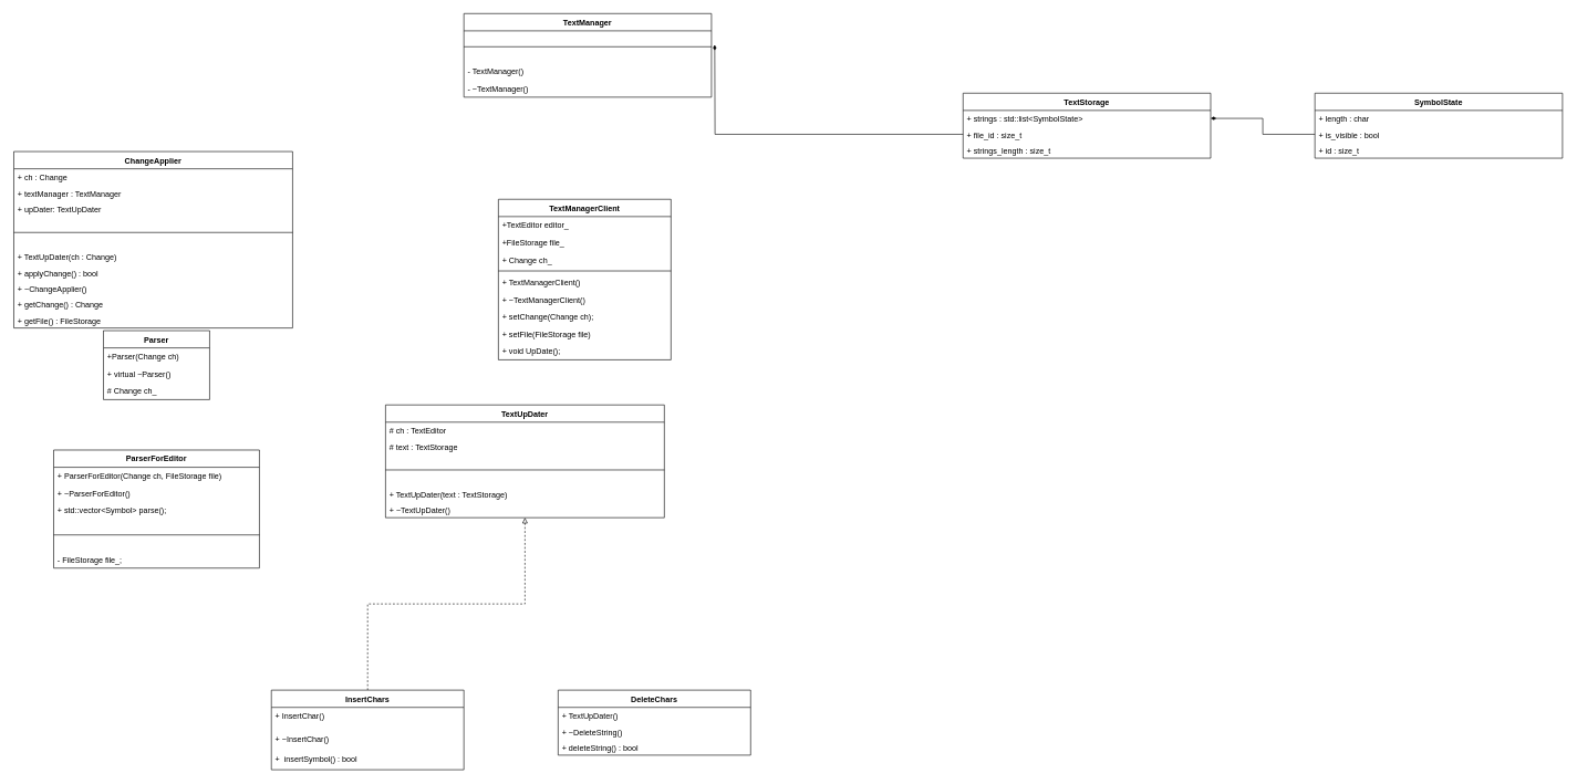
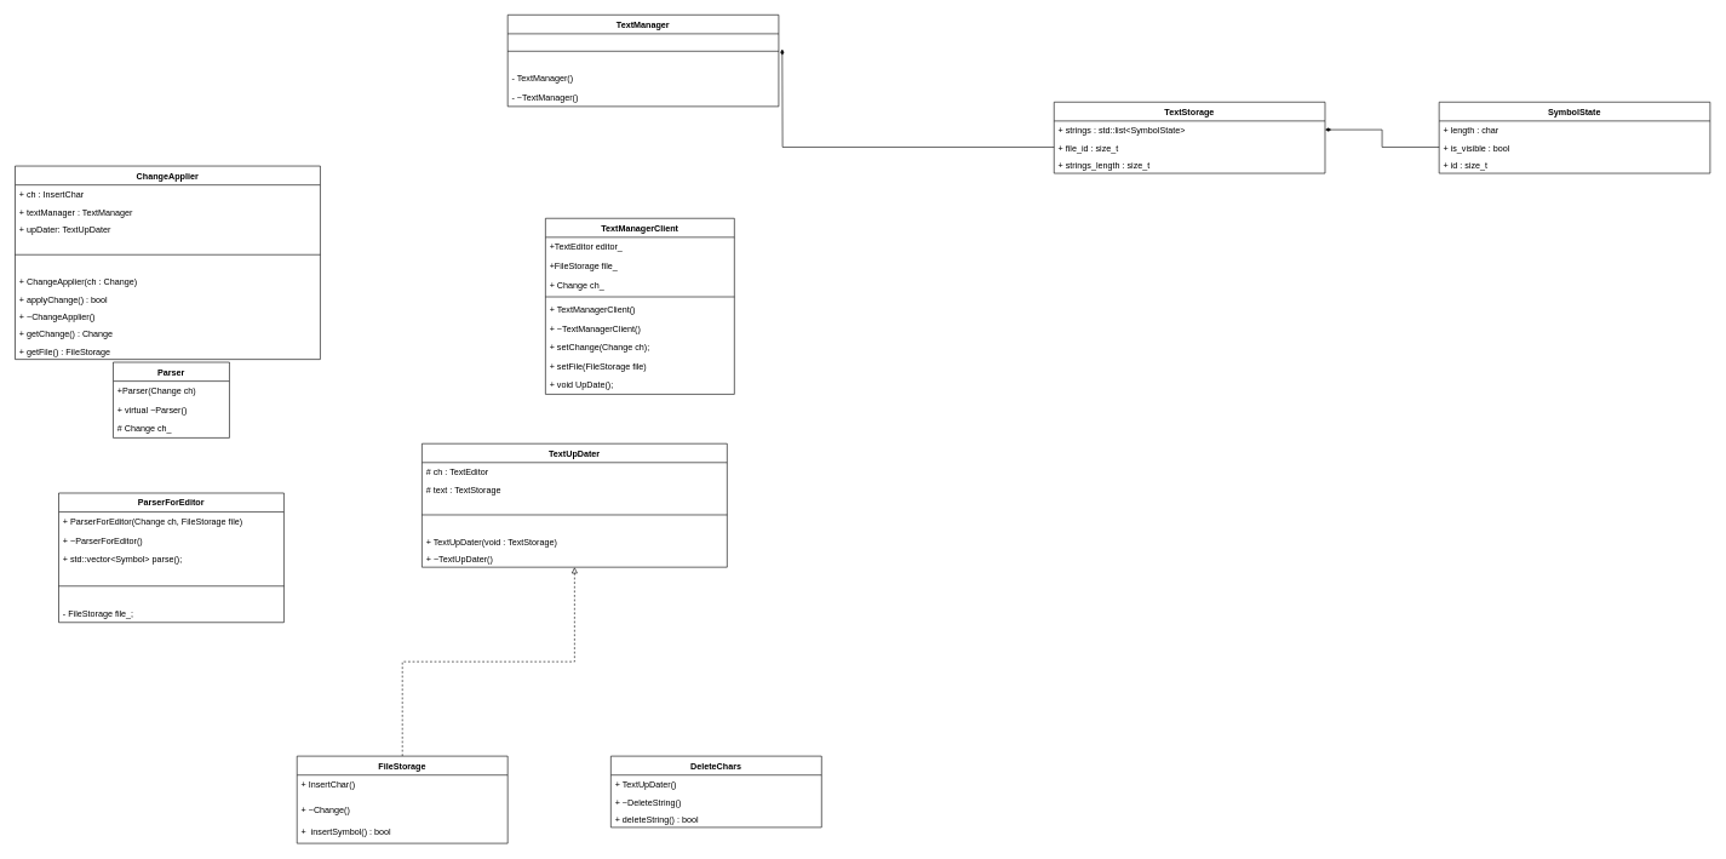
- <mxCell id="38" value="+ ch : Change" style="text;strokeColor=none;fillColor=none;align=left;verticalAlign=top;spacingLeft=4;spacingRight=4;overflow=hidden;rotatable=0;points=[[0,0.5],[1,0.5]];portConstraint=eastwest;" vertex="1" parent="37"><mxGeometry y="26" width="420" height="24" as="geometry" /></mxCell>
+ <mxCell id="38" value="+ ch : InsertChar" style="text;strokeColor=none;fillColor=none;align=left;verticalAlign=top;spacingLeft=4;spacingRight=4;overflow=hidden;rotatable=0;points=[[0,0.5],[1,0.5]];portConstraint=eastwest;" vertex="1" parent="37"><mxGeometry y="26" width="420" height="24" as="geometry" /></mxCell>
- <mxCell id="42" value="+ TextUpDater(ch : Change)" style="text;strokeColor=none;fillColor=none;align=left;verticalAlign=top;spacingLeft=4;spacingRight=4;overflow=hidden;rotatable=0;points=[[0,0.5],[1,0.5]];portConstraint=eastwest;" vertex="1" parent="37"><mxGeometry y="146" width="420" height="24" as="geometry" /></mxCell>
+ <mxCell id="42" value="+ ChangeApplier(ch : Change)" style="text;strokeColor=none;fillColor=none;align=left;verticalAlign=top;spacingLeft=4;spacingRight=4;overflow=hidden;rotatable=0;points=[[0,0.5],[1,0.5]];portConstraint=eastwest;" vertex="1" parent="37"><mxGeometry y="146" width="420" height="24" as="geometry" /></mxCell>
- <mxCell id="15" value="+ TextUpDater(text : TextStorage)" style="text;strokeColor=none;fillColor=none;align=left;verticalAlign=top;spacingLeft=4;spacingRight=4;overflow=hidden;rotatable=0;points=[[0,0.5],[1,0.5]];portConstraint=eastwest;" vertex="1" parent="11"><mxGeometry y="122" width="420" height="24" as="geometry" /></mxCell>
+ <mxCell id="15" value="+ TextUpDater(void : TextStorage)" style="text;strokeColor=none;fillColor=none;align=left;verticalAlign=top;spacingLeft=4;spacingRight=4;overflow=hidden;rotatable=0;points=[[0,0.5],[1,0.5]];portConstraint=eastwest;" vertex="1" parent="11"><mxGeometry y="122" width="420" height="24" as="geometry" /></mxCell>
- <mxCell id="3" value="InsertChars" style="swimlane;fontStyle=1;align=center;verticalAlign=top;childLayout=stackLayout;horizontal=1;startSize=26;horizontalStack=0;resizeParent=1;resizeParentMax=0;resizeLast=0;collapsible=1;marginBottom=0;" vertex="1" parent="1"><mxGeometry x="408" y="1040" width="290" height="120" as="geometry" /></mxCell>
+ <mxCell id="3" value="FileStorage" style="swimlane;fontStyle=1;align=center;verticalAlign=top;childLayout=stackLayout;horizontal=1;startSize=26;horizontalStack=0;resizeParent=1;resizeParentMax=0;resizeLast=0;collapsible=1;marginBottom=0;" vertex="1" parent="1"><mxGeometry x="408" y="1040" width="290" height="120" as="geometry" /></mxCell>
- <mxCell id="5" value="+ ~InsertChar()" style="text;strokeColor=none;fillColor=none;align=left;verticalAlign=top;spacingLeft=4;spacingRight=4;overflow=hidden;rotatable=0;points=[[0,0.5],[1,0.5]];portConstraint=eastwest;" vertex="1" parent="3"><mxGeometry y="60" width="290" height="30" as="geometry" /></mxCell>
+ <mxCell id="5" value="+ ~Change()" style="text;strokeColor=none;fillColor=none;align=left;verticalAlign=top;spacingLeft=4;spacingRight=4;overflow=hidden;rotatable=0;points=[[0,0.5],[1,0.5]];portConstraint=eastwest;" vertex="1" parent="3"><mxGeometry y="60" width="290" height="30" as="geometry" /></mxCell>
